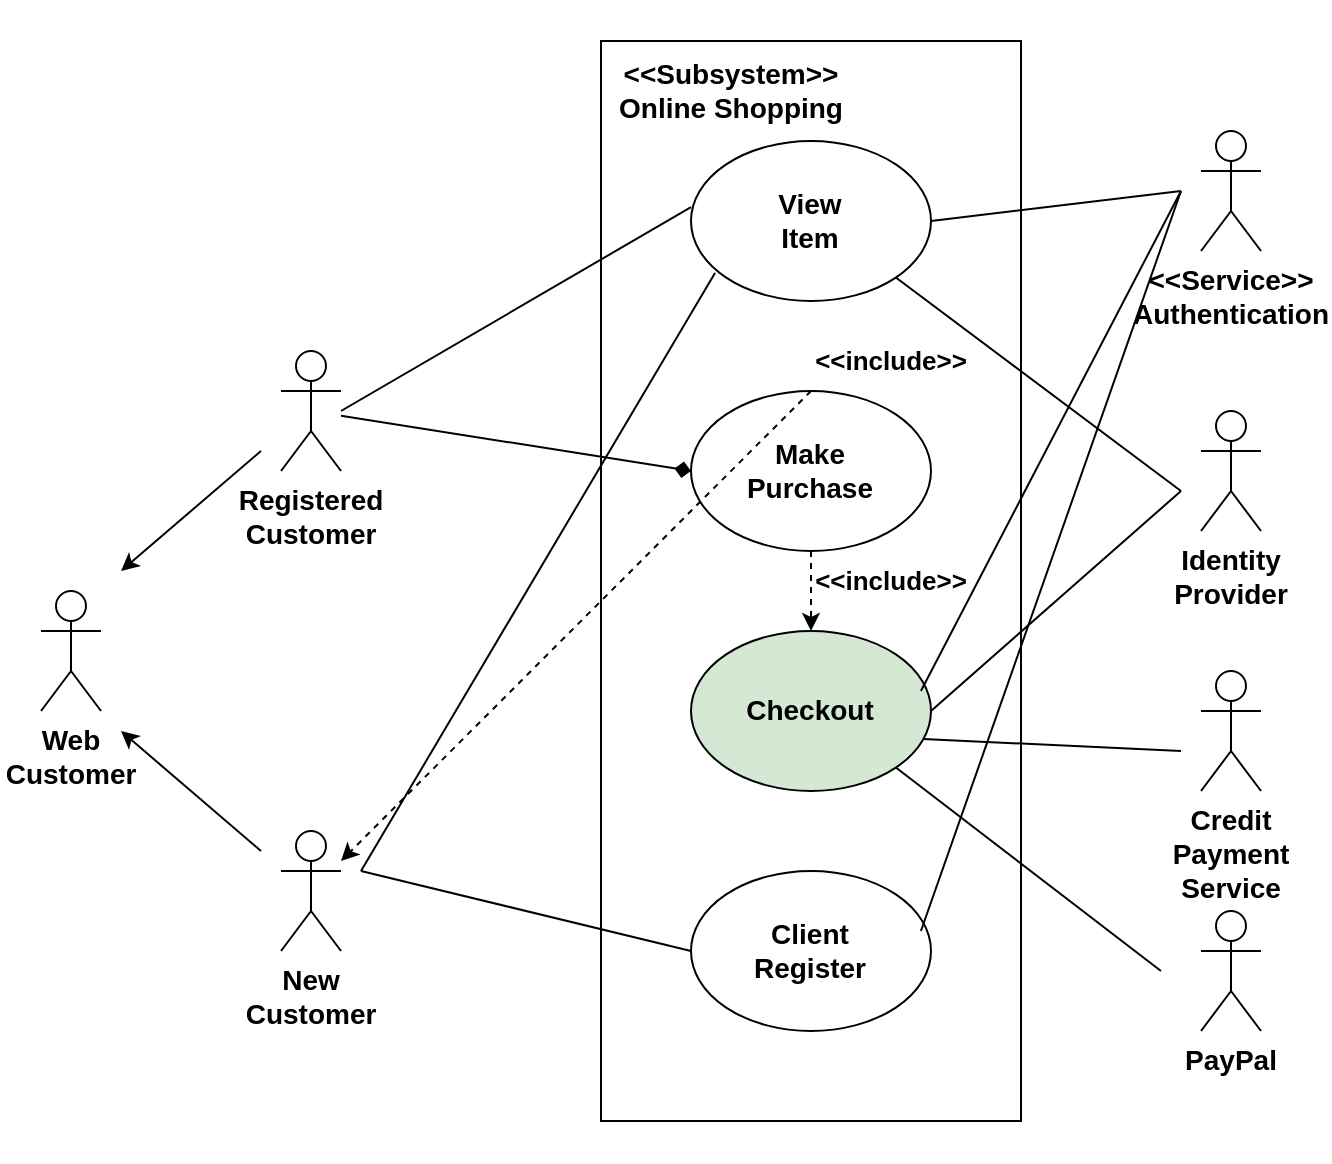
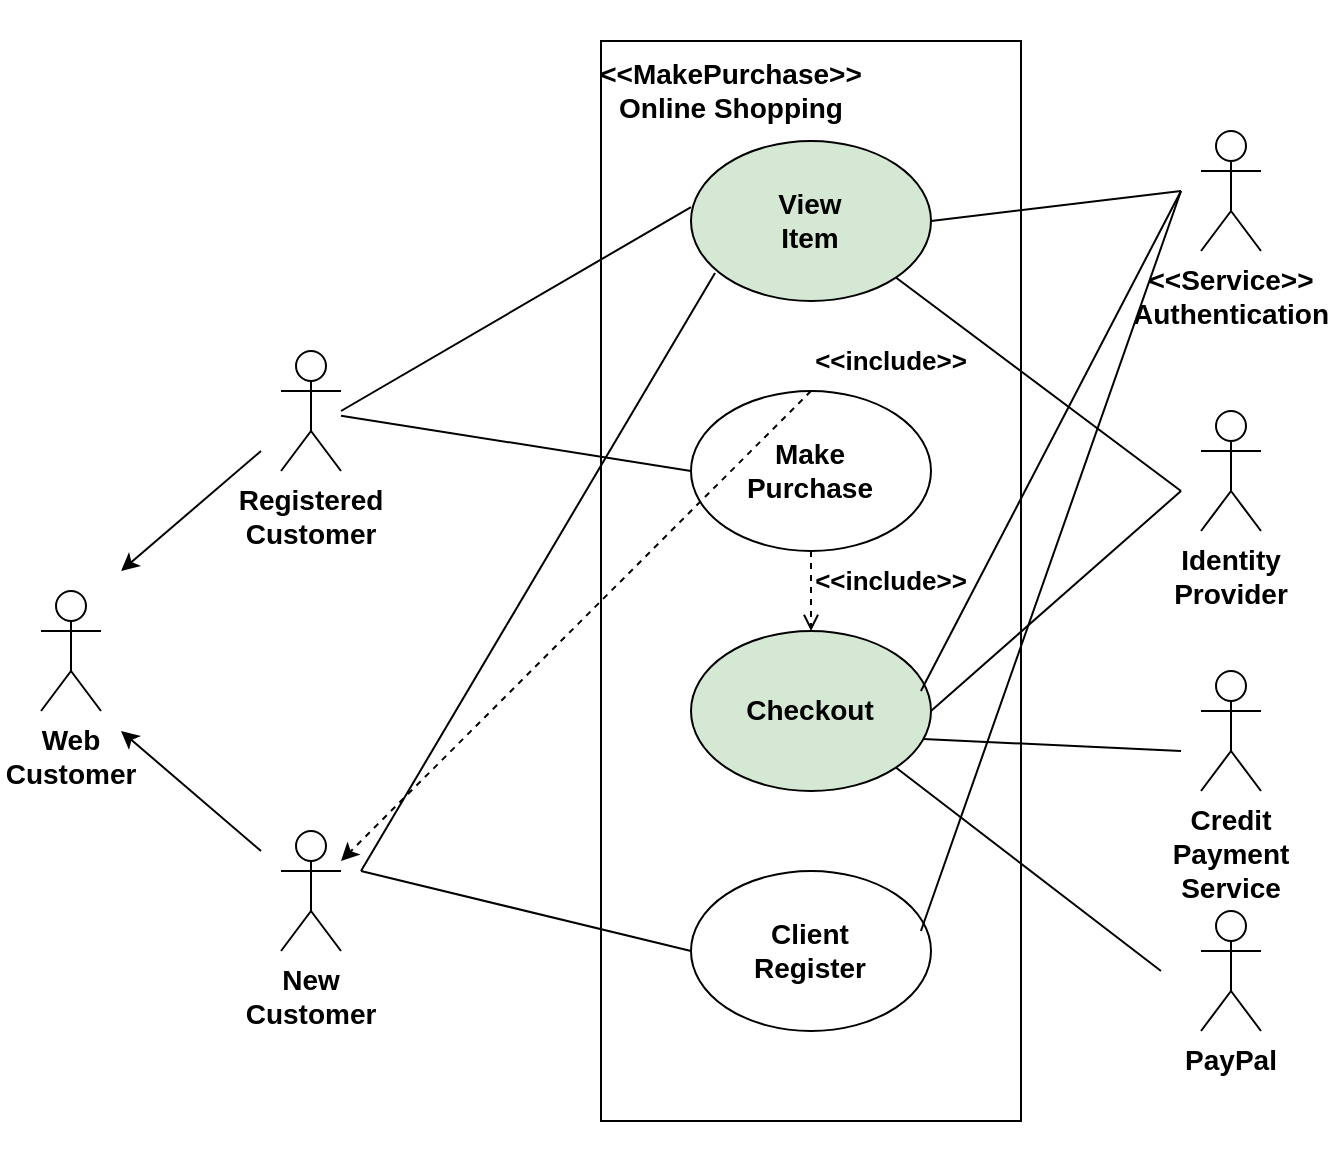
- <mxCell id="31" value="&amp;lt;&amp;lt;Subsystem&amp;gt;&amp;gt;&lt;br style=&quot;font-size: 14px;&quot;&gt;Online Shopping" style="text;html=1;align=center;verticalAlign=middle;resizable=0;points=[];autosize=1;strokeColor=none;fillColor=none;fontSize=14;fontStyle=1" vertex="1" parent="1"><mxGeometry x="295" y="20" width="140" height="50" as="geometry" /></mxCell>
+ <mxCell id="31" value="&amp;lt;&amp;lt;MakePurchase&amp;gt;&amp;gt;&lt;br style=&quot;font-size: 14px;&quot;&gt;Online Shopping" style="text;html=1;align=center;verticalAlign=middle;resizable=0;points=[];autosize=1;strokeColor=none;fillColor=none;fontSize=14;fontStyle=1" vertex="1" parent="1"><mxGeometry x="295" y="20" width="140" height="50" as="geometry" /></mxCell>
- <mxCell id="3" value="View&lt;br style=&quot;font-size: 14px;&quot;&gt;Item" style="ellipse;whiteSpace=wrap;html=1;fontSize=14;fontStyle=1" vertex="1" parent="1"><mxGeometry x="345" y="70" width="120" height="80" as="geometry" /></mxCell>
+ <mxCell id="3" value="View&lt;br style=&quot;font-size: 14px;&quot;&gt;Item" style="ellipse;whiteSpace=wrap;html=1;fontSize=14;fontStyle=1;fillColor=#d5e8d4;" vertex="1" parent="1"><mxGeometry x="345" y="70" width="120" height="80" as="geometry" /></mxCell>
- <mxCell id="12" value="" style="endArrow=diamond;html=1;rounded=0;entryX=0;entryY=0.5;entryDx=0;entryDy=0;fontSize=14;fontStyle=1;" edge="1" parent="1" source="8" target="4"><mxGeometry width="50" height="50" relative="1" as="geometry"><mxPoint x="170" y="255" as="sourcePoint" /><mxPoint x="240.711" y="205" as="targetPoint" /></mxGeometry></mxCell>
+ <mxCell id="12" value="" style="endArrow=none;html=1;rounded=0;entryX=0;entryY=0.5;entryDx=0;entryDy=0;fontSize=14;fontStyle=1" edge="1" parent="1" source="8" target="4"><mxGeometry width="50" height="50" relative="1" as="geometry"><mxPoint x="170" y="255" as="sourcePoint" /><mxPoint x="240.711" y="205" as="targetPoint" /></mxGeometry></mxCell>
- <mxCell id="17" value="" style="endArrow=classic;html=1;rounded=0;exitX=0.5;exitY=1;exitDx=0;exitDy=0;entryX=0.5;entryY=0;entryDx=0;entryDy=0;dashed=1;fontSize=14;fontStyle=1" edge="1" parent="1" source="4" target="5"><mxGeometry width="50" height="50" relative="1" as="geometry"><mxPoint x="380" y="335" as="sourcePoint" /><mxPoint x="430" y="285" as="targetPoint" /></mxGeometry></mxCell>
+ <mxCell id="17" value="" style="endArrow=open;html=1;rounded=0;exitX=0.5;exitY=1;exitDx=0;exitDy=0;entryX=0.5;entryY=0;entryDx=0;entryDy=0;dashed=1;fontSize=14;fontStyle=1;" edge="1" parent="1" source="4" target="5"><mxGeometry width="50" height="50" relative="1" as="geometry"><mxPoint x="380" y="335" as="sourcePoint" /><mxPoint x="430" y="285" as="targetPoint" /></mxGeometry></mxCell>
